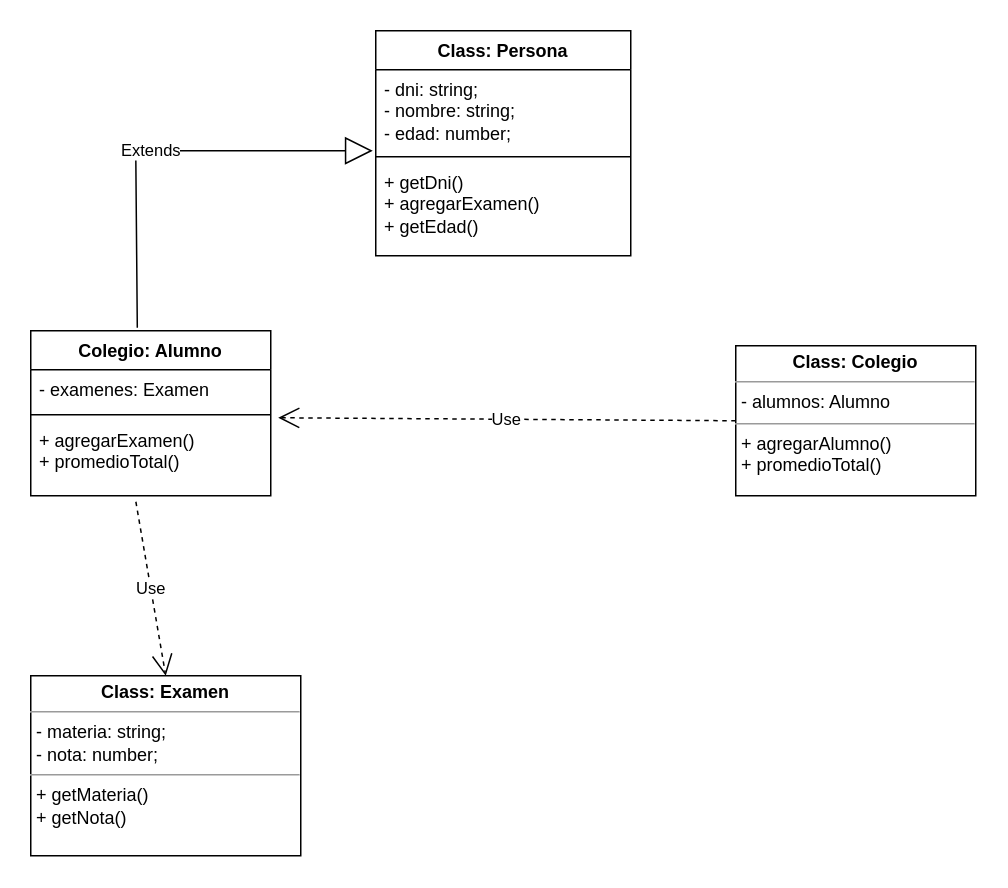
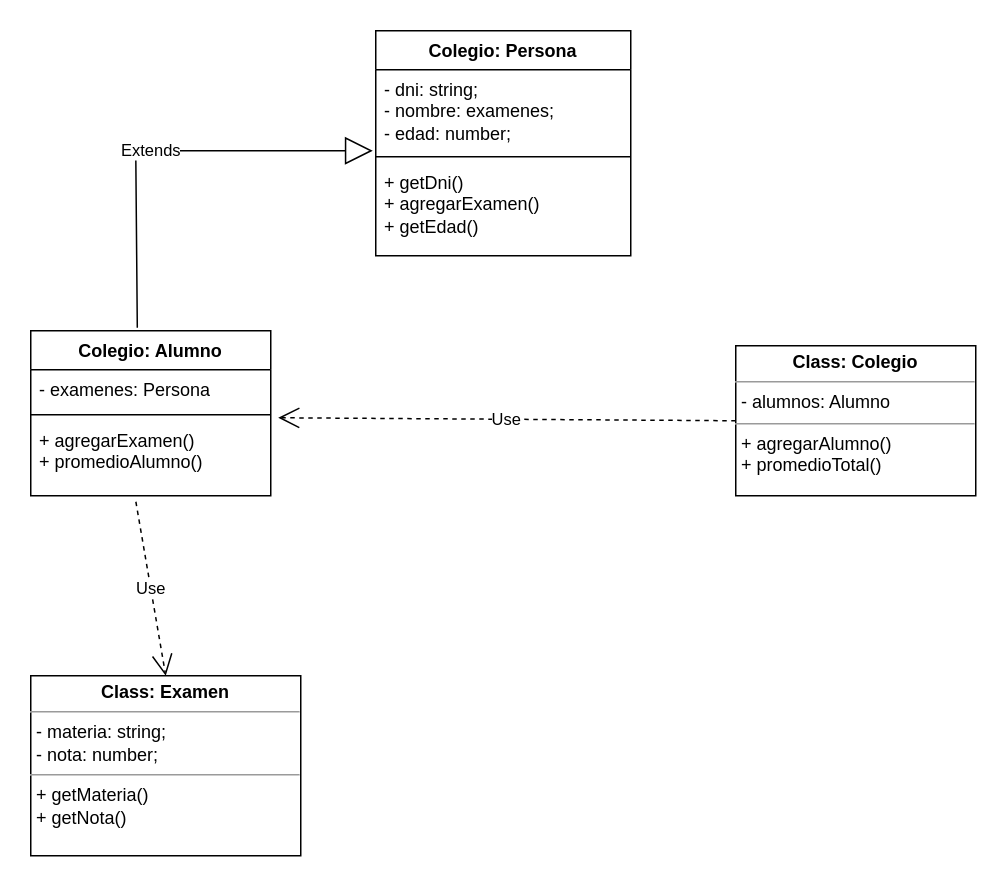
- <mxCell id="6" value="Class: Persona" style="swimlane;fontStyle=1;align=center;verticalAlign=top;childLayout=stackLayout;horizontal=1;startSize=26;horizontalStack=0;resizeParent=1;resizeParentMax=0;resizeLast=0;collapsible=1;marginBottom=0;whiteSpace=wrap;html=1;" vertex="1" parent="1"><mxGeometry x="250" y="20" width="170" height="150" as="geometry"><mxRectangle x="320" y="60" width="130" height="30" as="alternateBounds" /></mxGeometry></mxCell>
+ <mxCell id="6" value="Colegio: Persona" style="swimlane;fontStyle=1;align=center;verticalAlign=top;childLayout=stackLayout;horizontal=1;startSize=26;horizontalStack=0;resizeParent=1;resizeParentMax=0;resizeLast=0;collapsible=1;marginBottom=0;whiteSpace=wrap;html=1;" vertex="1" parent="1"><mxGeometry x="250" y="20" width="170" height="150" as="geometry"><mxRectangle x="320" y="60" width="130" height="30" as="alternateBounds" /></mxGeometry></mxCell>
- <mxCell id="7" value="- dni: string;&lt;br&gt;- nombre: string;&lt;br&gt;- edad: number;" style="text;strokeColor=none;fillColor=none;align=left;verticalAlign=top;spacingLeft=4;spacingRight=4;overflow=hidden;rotatable=0;points=[[0,0.5],[1,0.5]];portConstraint=eastwest;whiteSpace=wrap;html=1;" vertex="1" parent="6"><mxGeometry y="26" width="170" height="54" as="geometry" /></mxCell>
+ <mxCell id="7" value="- dni: string;&lt;br&gt;- nombre: examenes;&lt;br&gt;- edad: number;" style="text;strokeColor=none;fillColor=none;align=left;verticalAlign=top;spacingLeft=4;spacingRight=4;overflow=hidden;rotatable=0;points=[[0,0.5],[1,0.5]];portConstraint=eastwest;whiteSpace=wrap;html=1;" vertex="1" parent="6"><mxGeometry y="26" width="170" height="54" as="geometry" /></mxCell>
- <mxCell id="3" value="- examenes: Examen" style="text;strokeColor=none;fillColor=none;align=left;verticalAlign=top;spacingLeft=4;spacingRight=4;overflow=hidden;rotatable=0;points=[[0,0.5],[1,0.5]];portConstraint=eastwest;whiteSpace=wrap;html=1;" vertex="1" parent="2"><mxGeometry y="26" width="160" height="26" as="geometry" /></mxCell>
+ <mxCell id="3" value="- examenes: Persona" style="text;strokeColor=none;fillColor=none;align=left;verticalAlign=top;spacingLeft=4;spacingRight=4;overflow=hidden;rotatable=0;points=[[0,0.5],[1,0.5]];portConstraint=eastwest;whiteSpace=wrap;html=1;" vertex="1" parent="2"><mxGeometry y="26" width="160" height="26" as="geometry" /></mxCell>
- <mxCell id="5" value="+ agregarExamen()&lt;br&gt;+ promedioTotal()" style="text;strokeColor=none;fillColor=none;align=left;verticalAlign=top;spacingLeft=4;spacingRight=4;overflow=hidden;rotatable=0;points=[[0,0.5],[1,0.5]];portConstraint=eastwest;whiteSpace=wrap;html=1;" vertex="1" parent="2"><mxGeometry y="60" width="160" height="50" as="geometry" /></mxCell>
+ <mxCell id="5" value="+ agregarExamen()&lt;br&gt;+ promedioAlumno()" style="text;strokeColor=none;fillColor=none;align=left;verticalAlign=top;spacingLeft=4;spacingRight=4;overflow=hidden;rotatable=0;points=[[0,0.5],[1,0.5]];portConstraint=eastwest;whiteSpace=wrap;html=1;" vertex="1" parent="2"><mxGeometry y="60" width="160" height="50" as="geometry" /></mxCell>
